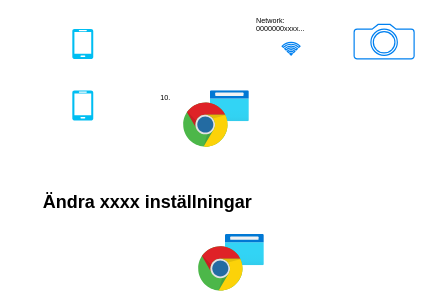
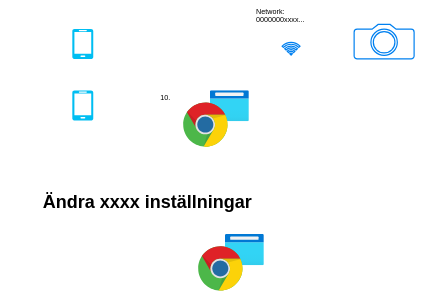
- <mxCell id="5" value="Network:&lt;br&gt;0000000xxxx..." style="text;whiteSpace=wrap;html=1;" vertex="1" parent="1"><mxGeometry x="425" y="20" width="130" height="40" as="geometry" /></mxCell>
+ <mxCell id="5" value="Network:&lt;br&gt;0000000xxxx..." style="text;whiteSpace=wrap;html=1;" vertex="1" parent="1"><mxGeometry x="425" y="5" width="130" height="40" as="geometry" /></mxCell>
